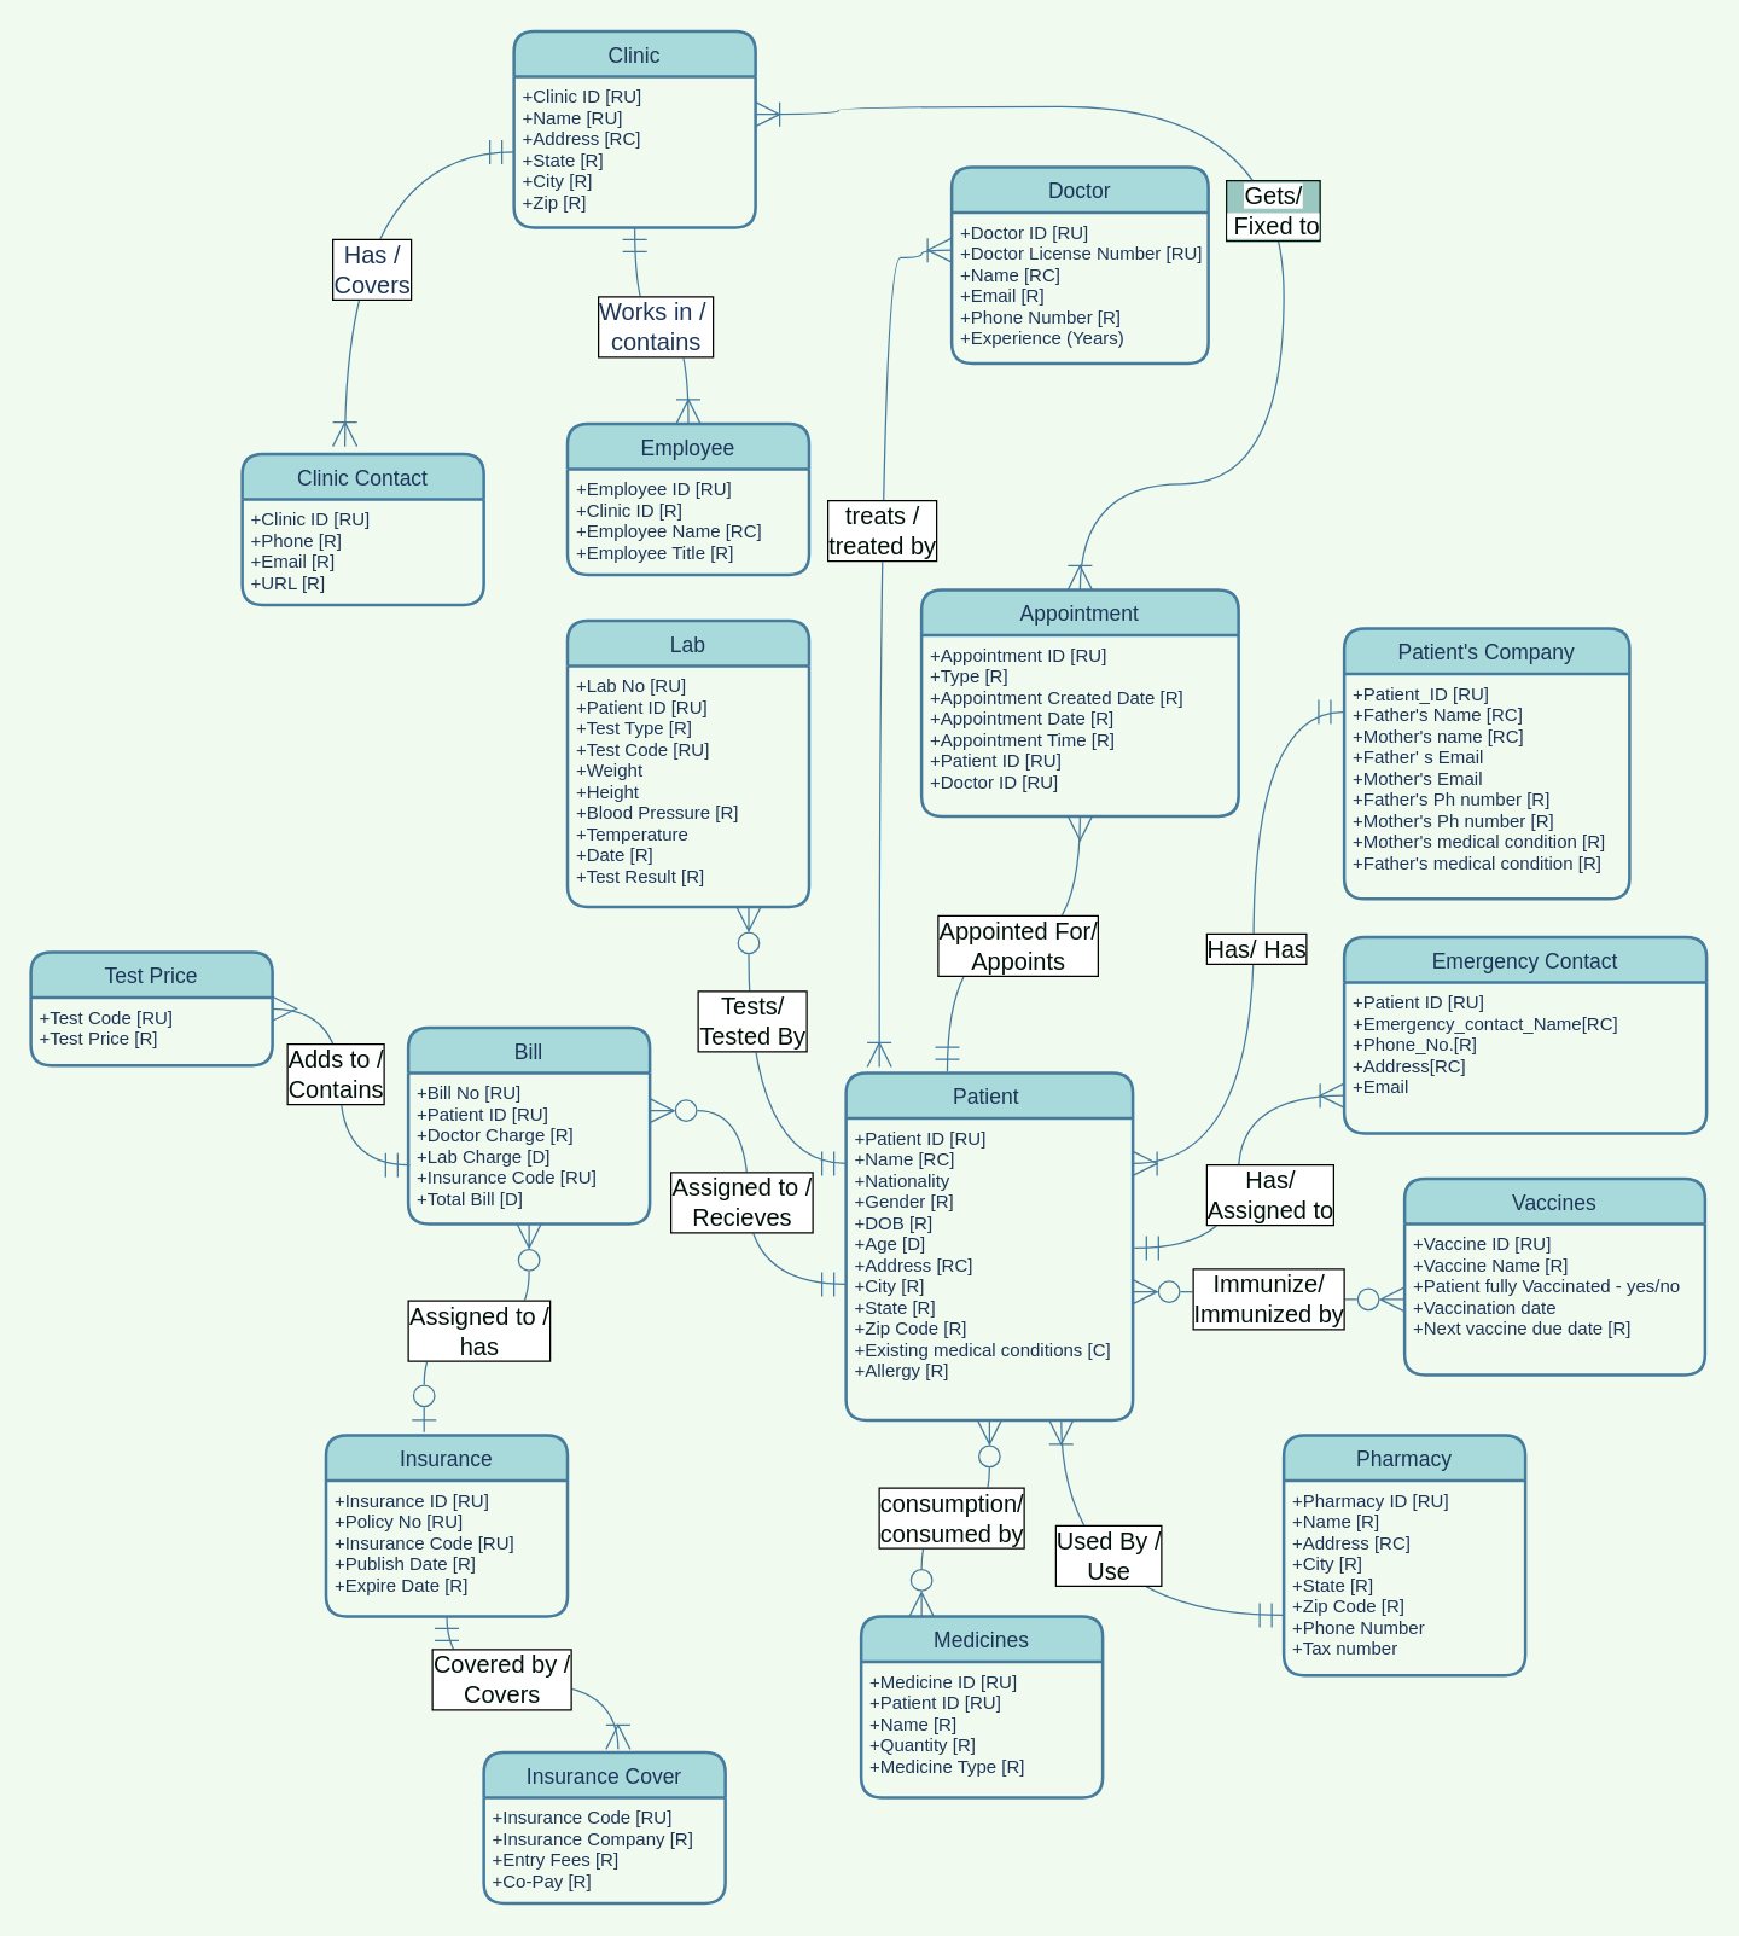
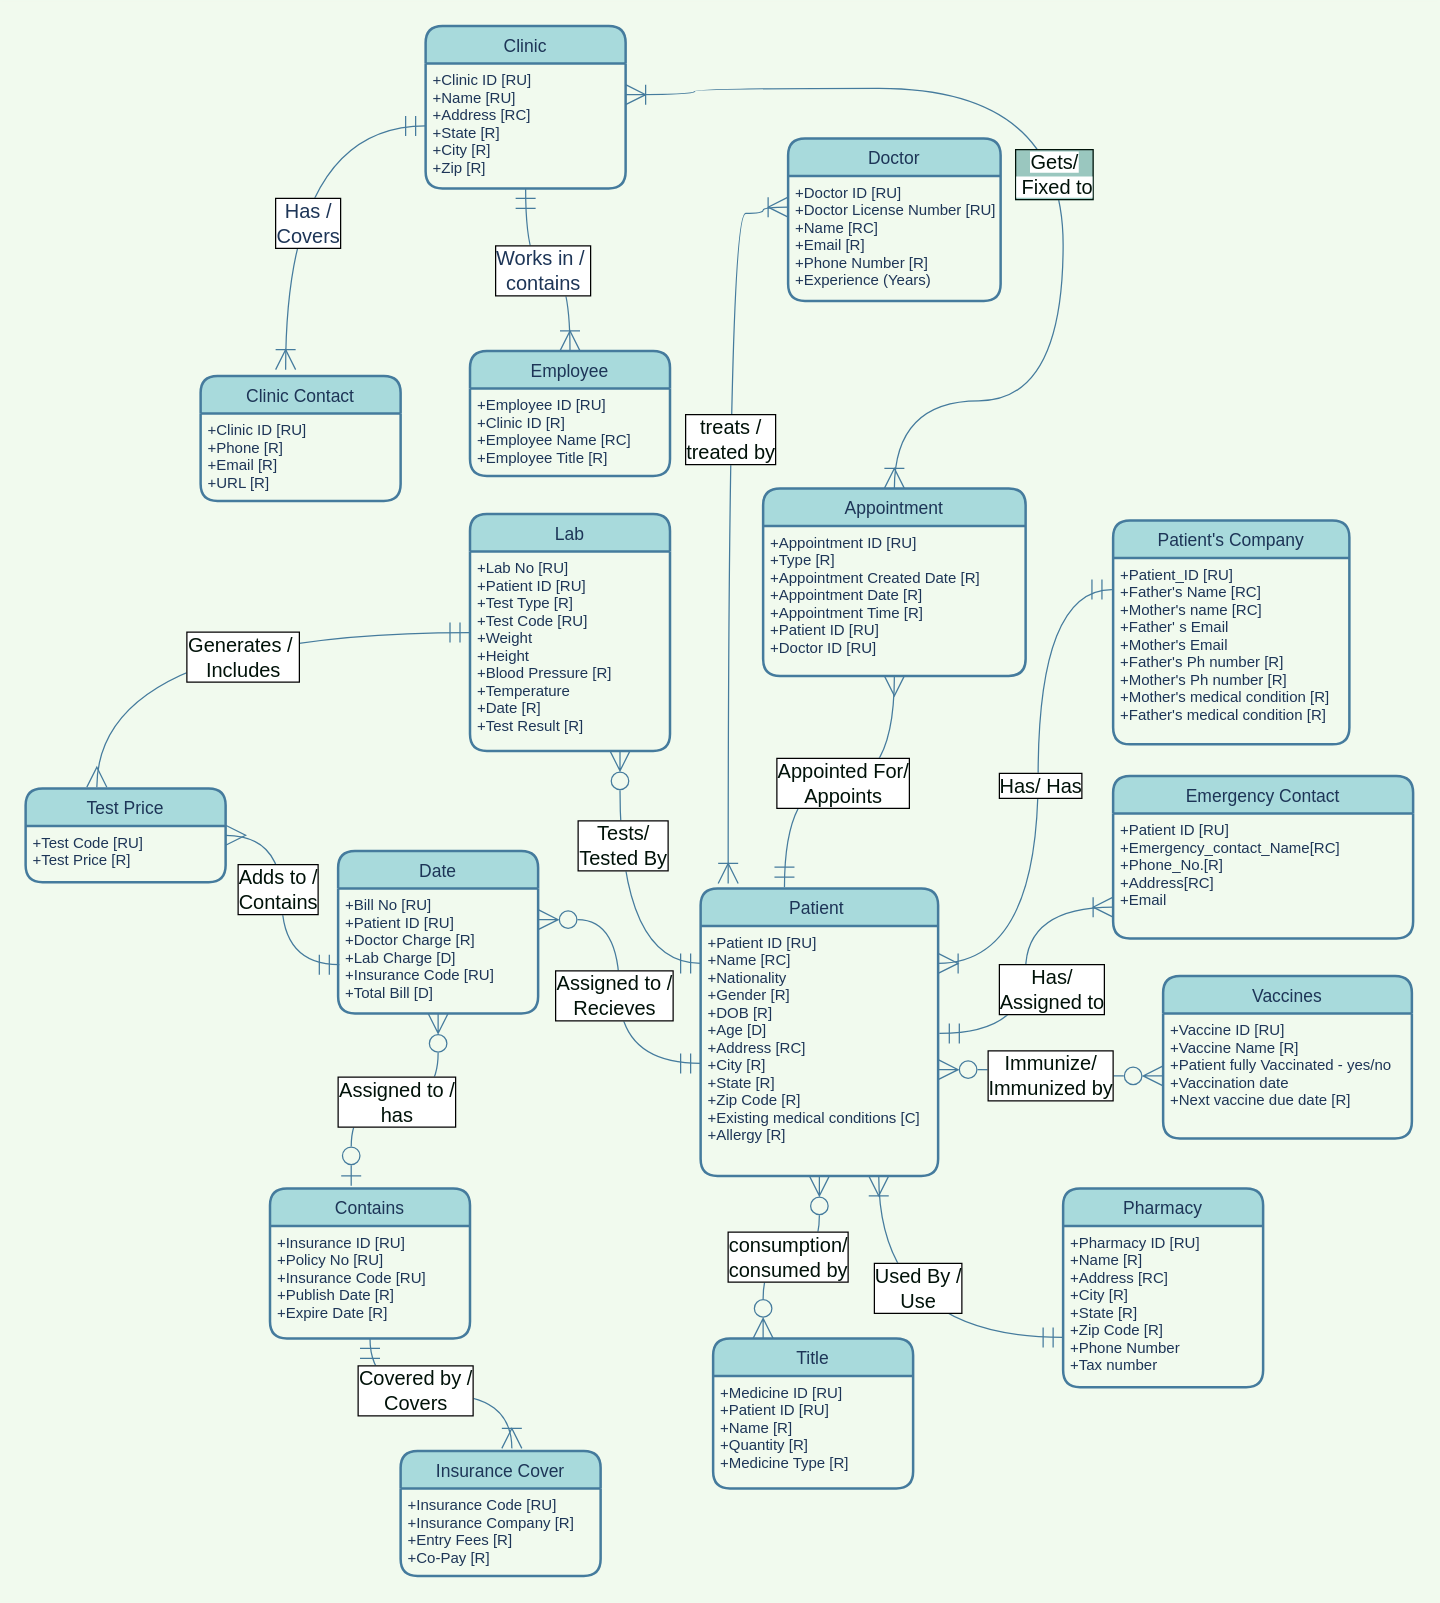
+ <mxCell id="24" style="edgeStyle=orthogonalEdgeStyle;curved=1;rounded=0;orthogonalLoop=1;jettySize=auto;html=1;strokeColor=#457B9D;fontSize=12;fontColor=#1D3557;startArrow=ERmandOne;startFill=0;endArrow=ERmany;endFill=0;startSize=14;endSize=14;fillColor=#A8DADC;entryX=0.356;entryY=-0.013;entryDx=0;entryDy=0;entryPerimeter=0;" parent="1" source="26" target="30" edge="1"><mxGeometry relative="1" as="geometry"><mxPoint x="140" y="520" as="targetPoint" /></mxGeometry></mxCell>
+ <mxCell id="25" value="Generates /&amp;nbsp;&lt;br&gt;Includes" style="edgeLabel;html=1;align=center;verticalAlign=middle;resizable=0;points=[];fontSize=16;fontColor=#001209;labelBorderColor=default;" parent="24" vertex="1" connectable="0"><mxGeometry x="-0.14" y="19" relative="1" as="geometry"><mxPoint as="offset" /></mxGeometry></mxCell>
- <mxCell id="32" value="Bill" style="swimlane;childLayout=stackLayout;horizontal=1;startSize=30;horizontalStack=0;rounded=1;fontSize=14;fontStyle=0;strokeWidth=2;resizeParent=0;resizeLast=1;shadow=0;dashed=0;align=center;fillColor=#A8DADC;strokeColor=#457B9D;fontColor=#1D3557;" parent="1" vertex="1"><mxGeometry x="270" y="680" width="160" height="130" as="geometry" /></mxCell>
+ <mxCell id="32" value="Date" style="swimlane;childLayout=stackLayout;horizontal=1;startSize=30;horizontalStack=0;rounded=1;fontSize=14;fontStyle=0;strokeWidth=2;resizeParent=0;resizeLast=1;shadow=0;dashed=0;align=center;fillColor=#A8DADC;strokeColor=#457B9D;fontColor=#1D3557;" parent="1" vertex="1"><mxGeometry x="270" y="680" width="160" height="130" as="geometry" /></mxCell>
- <mxCell id="36" value="Insurance" style="swimlane;childLayout=stackLayout;horizontal=1;startSize=30;horizontalStack=0;rounded=1;fontSize=14;fontStyle=0;strokeWidth=2;resizeParent=0;resizeLast=1;shadow=0;dashed=0;align=center;fillColor=#A8DADC;strokeColor=#457B9D;fontColor=#1D3557;" parent="1" vertex="1"><mxGeometry x="215.5" y="950" width="160" height="120" as="geometry" /></mxCell>
+ <mxCell id="36" value="Contains" style="swimlane;childLayout=stackLayout;horizontal=1;startSize=30;horizontalStack=0;rounded=1;fontSize=14;fontStyle=0;strokeWidth=2;resizeParent=0;resizeLast=1;shadow=0;dashed=0;align=center;fillColor=#A8DADC;strokeColor=#457B9D;fontColor=#1D3557;" parent="1" vertex="1"><mxGeometry x="215.5" y="950" width="160" height="120" as="geometry" /></mxCell>
- <mxCell id="18" value="Medicines" style="swimlane;childLayout=stackLayout;horizontal=1;startSize=30;horizontalStack=0;rounded=1;fontSize=14;fontStyle=0;strokeWidth=2;resizeParent=0;resizeLast=1;shadow=0;dashed=0;align=center;fillColor=#A8DADC;strokeColor=#457B9D;fontColor=#1D3557;" parent="1" vertex="1"><mxGeometry x="570" y="1070" width="160" height="120" as="geometry" /></mxCell>
+ <mxCell id="18" value="Title" style="swimlane;childLayout=stackLayout;horizontal=1;startSize=30;horizontalStack=0;rounded=1;fontSize=14;fontStyle=0;strokeWidth=2;resizeParent=0;resizeLast=1;shadow=0;dashed=0;align=center;fillColor=#A8DADC;strokeColor=#457B9D;fontColor=#1D3557;" parent="1" vertex="1"><mxGeometry x="570" y="1070" width="160" height="120" as="geometry" /></mxCell>
